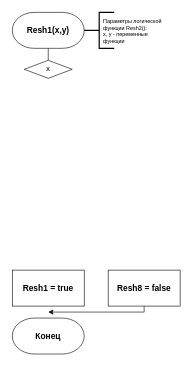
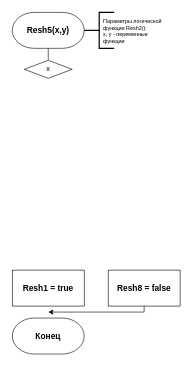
- <mxCell id="3" value="&lt;b&gt;Resh1(x,y)&lt;/b&gt;" style="strokeWidth=1;html=1;shape=mxgraph.flowchart.terminator;whiteSpace=wrap;rounded=1;fontFamily=Helvetica;fontSize=14;fillColor=none;labelBackgroundColor=none;labelBorderColor=none;" parent="2" vertex="1"><mxGeometry width="120.0" height="60" as="geometry" /></mxCell>
+ <mxCell id="3" value="&lt;b&gt;Resh5(x,y)&lt;/b&gt;" style="strokeWidth=1;html=1;shape=mxgraph.flowchart.terminator;whiteSpace=wrap;rounded=1;fontFamily=Helvetica;fontSize=14;fillColor=none;labelBackgroundColor=none;labelBorderColor=none;" parent="2" vertex="1"><mxGeometry width="120.0" height="60" as="geometry" /></mxCell>
